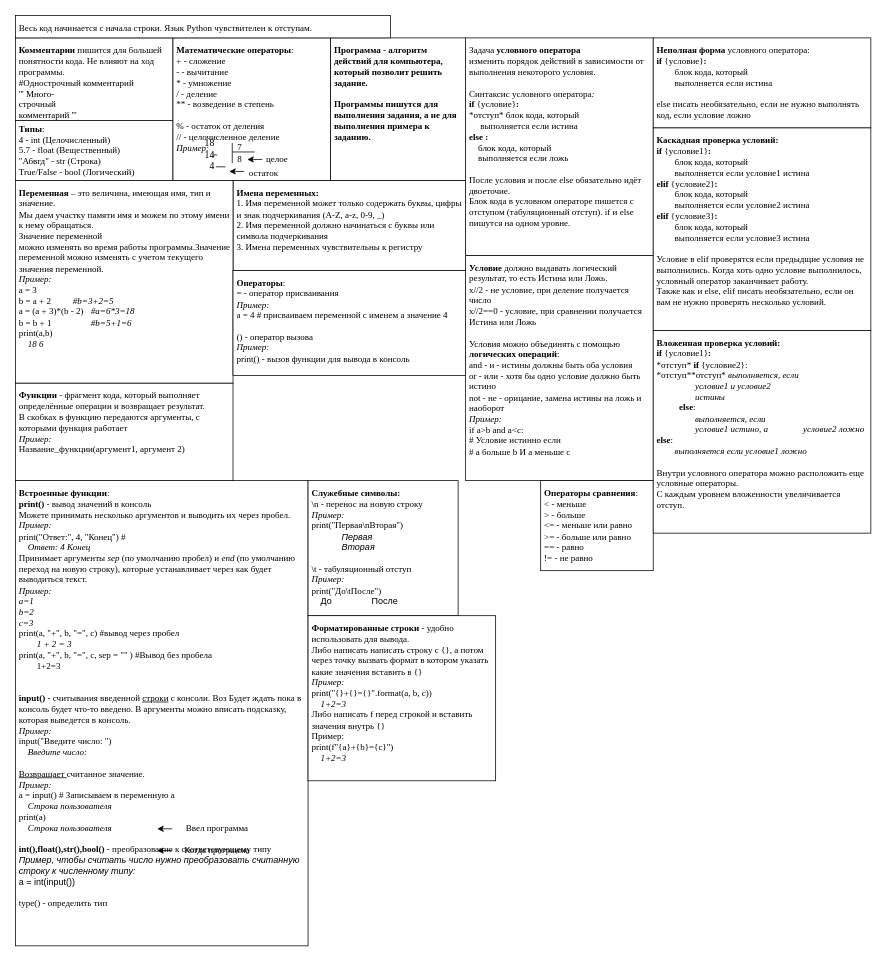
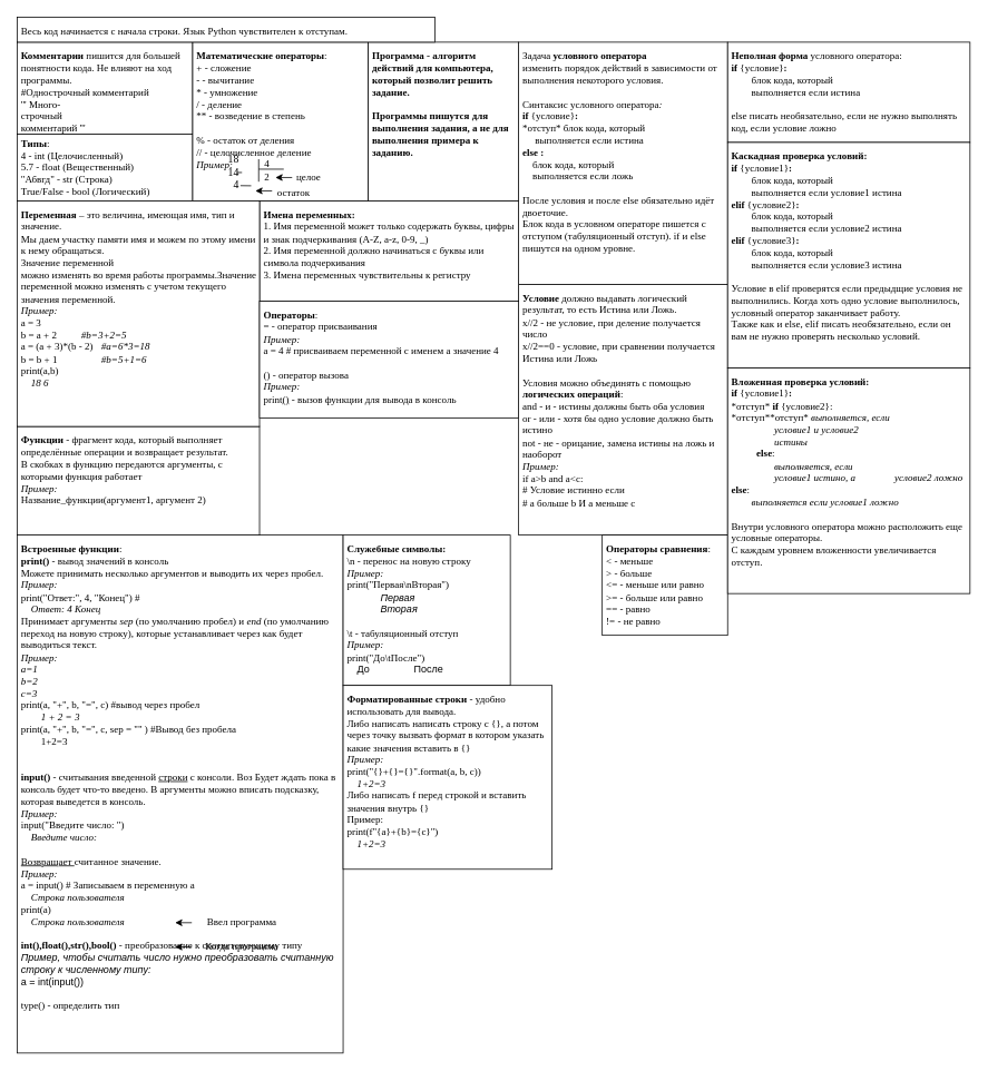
- <mxCell id="24" value="7" style="text;html=1;align=center;verticalAlign=middle;whiteSpace=wrap;rounded=0;fontFamily=consolas;spacing=5;" vertex="1" parent="19"><mxGeometry x="84" y="136" width="10" height="20" as="geometry" /></mxCell>
+ <mxCell id="24" value="4" style="text;html=1;align=center;verticalAlign=middle;whiteSpace=wrap;rounded=0;fontFamily=consolas;spacing=5;" vertex="1" parent="19"><mxGeometry x="84" y="136" width="10" height="20" as="geometry" /></mxCell>
- <mxCell id="25" value="8" style="text;html=1;align=center;verticalAlign=middle;whiteSpace=wrap;rounded=0;fontFamily=consolas;spacing=5;" vertex="1" parent="19"><mxGeometry x="79" y="152" width="20" height="20" as="geometry" /></mxCell>
+ <mxCell id="25" value="2" style="text;html=1;align=center;verticalAlign=middle;whiteSpace=wrap;rounded=0;fontFamily=consolas;spacing=5;" vertex="1" parent="19"><mxGeometry x="79" y="152" width="20" height="20" as="geometry" /></mxCell>
